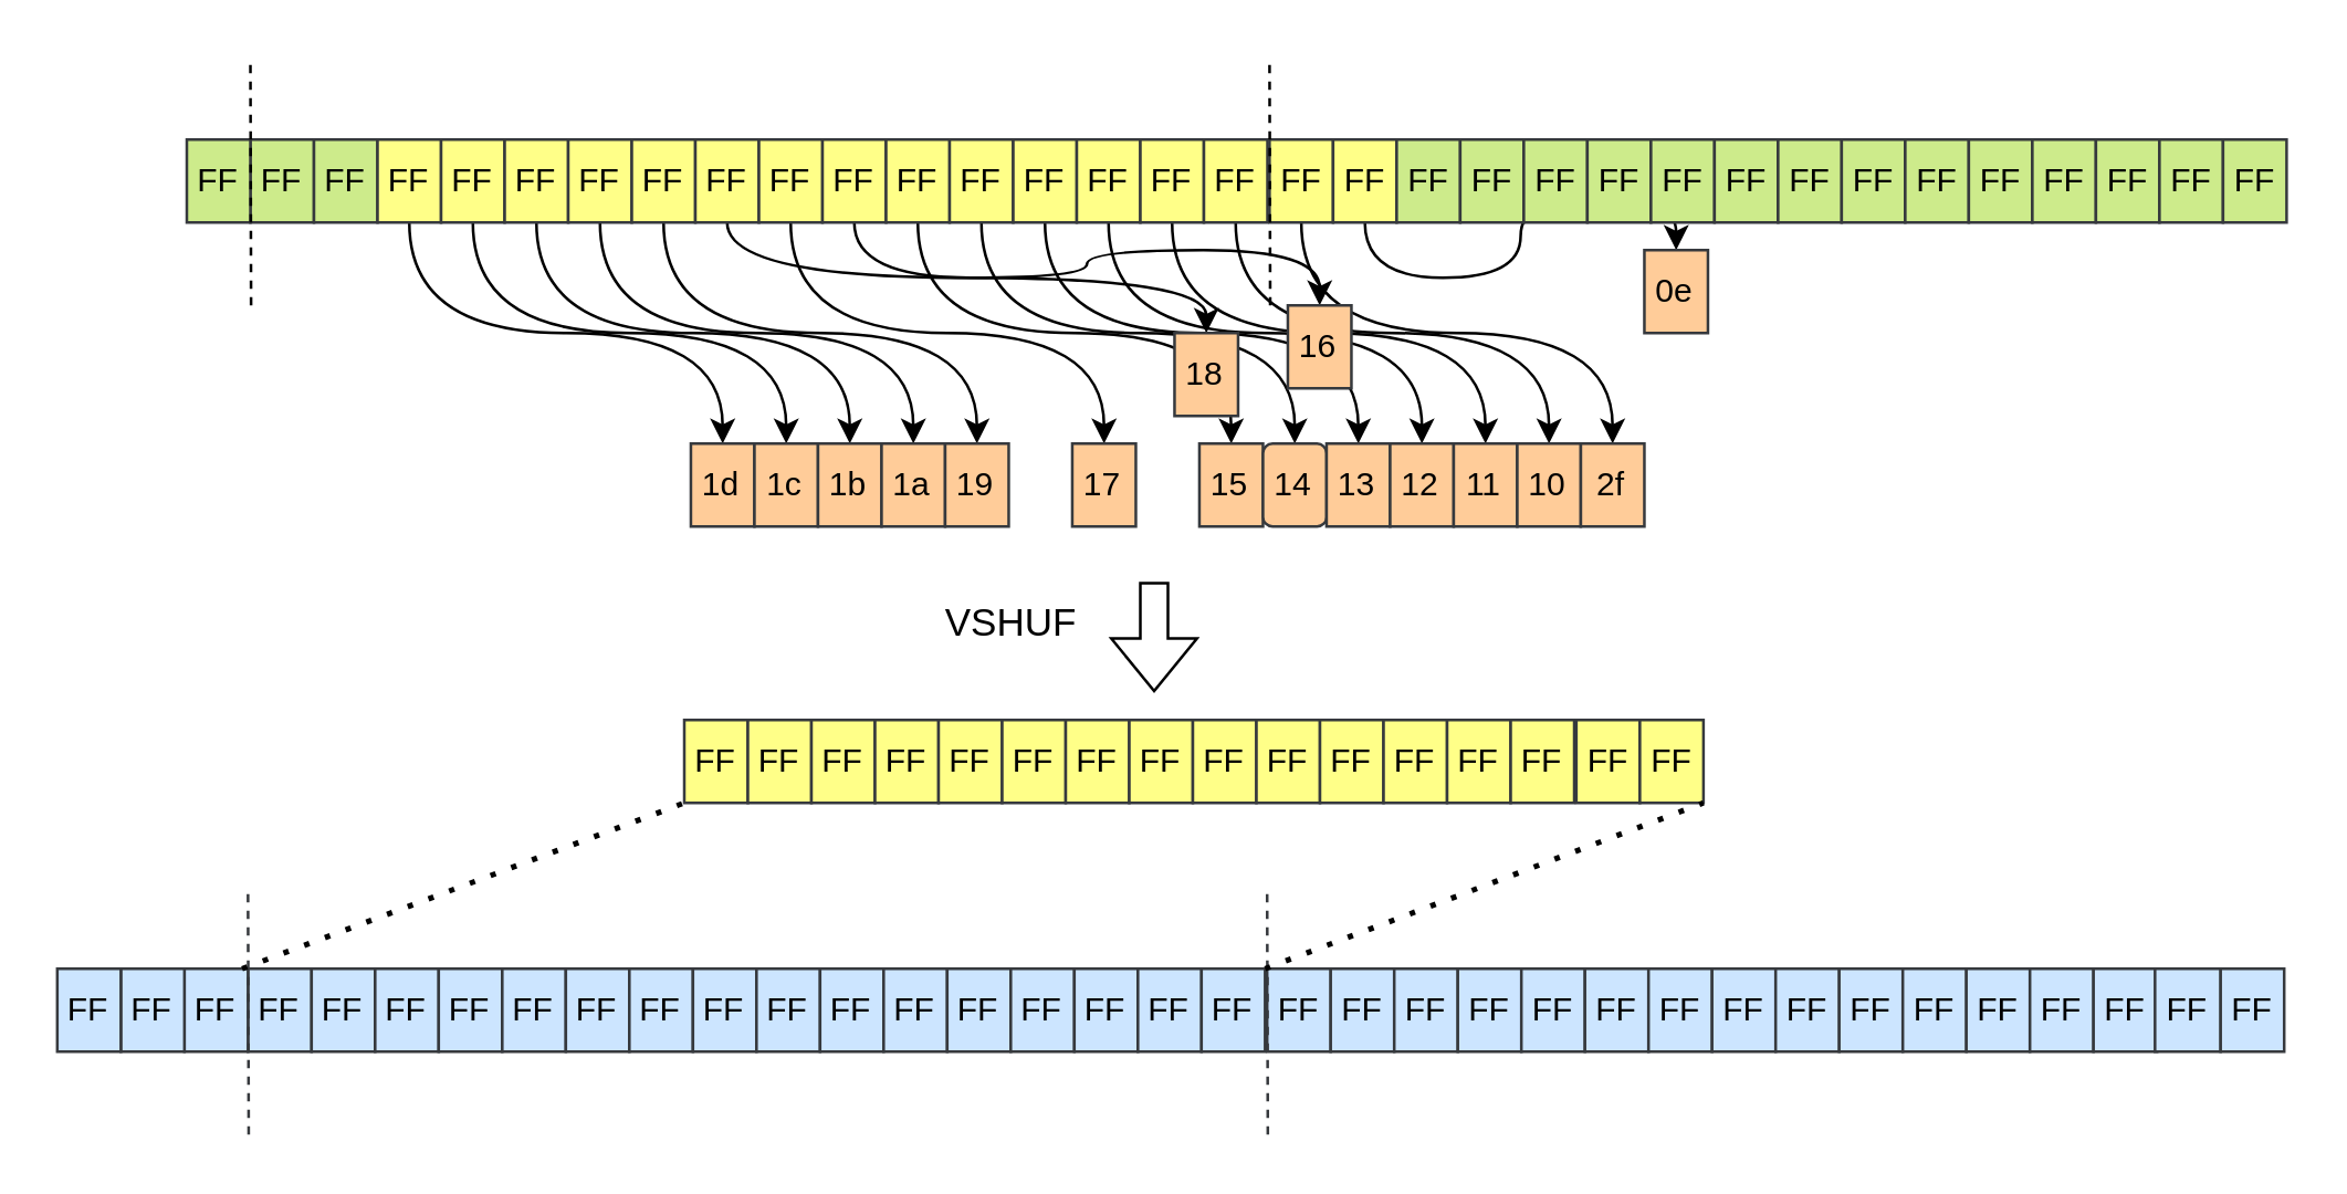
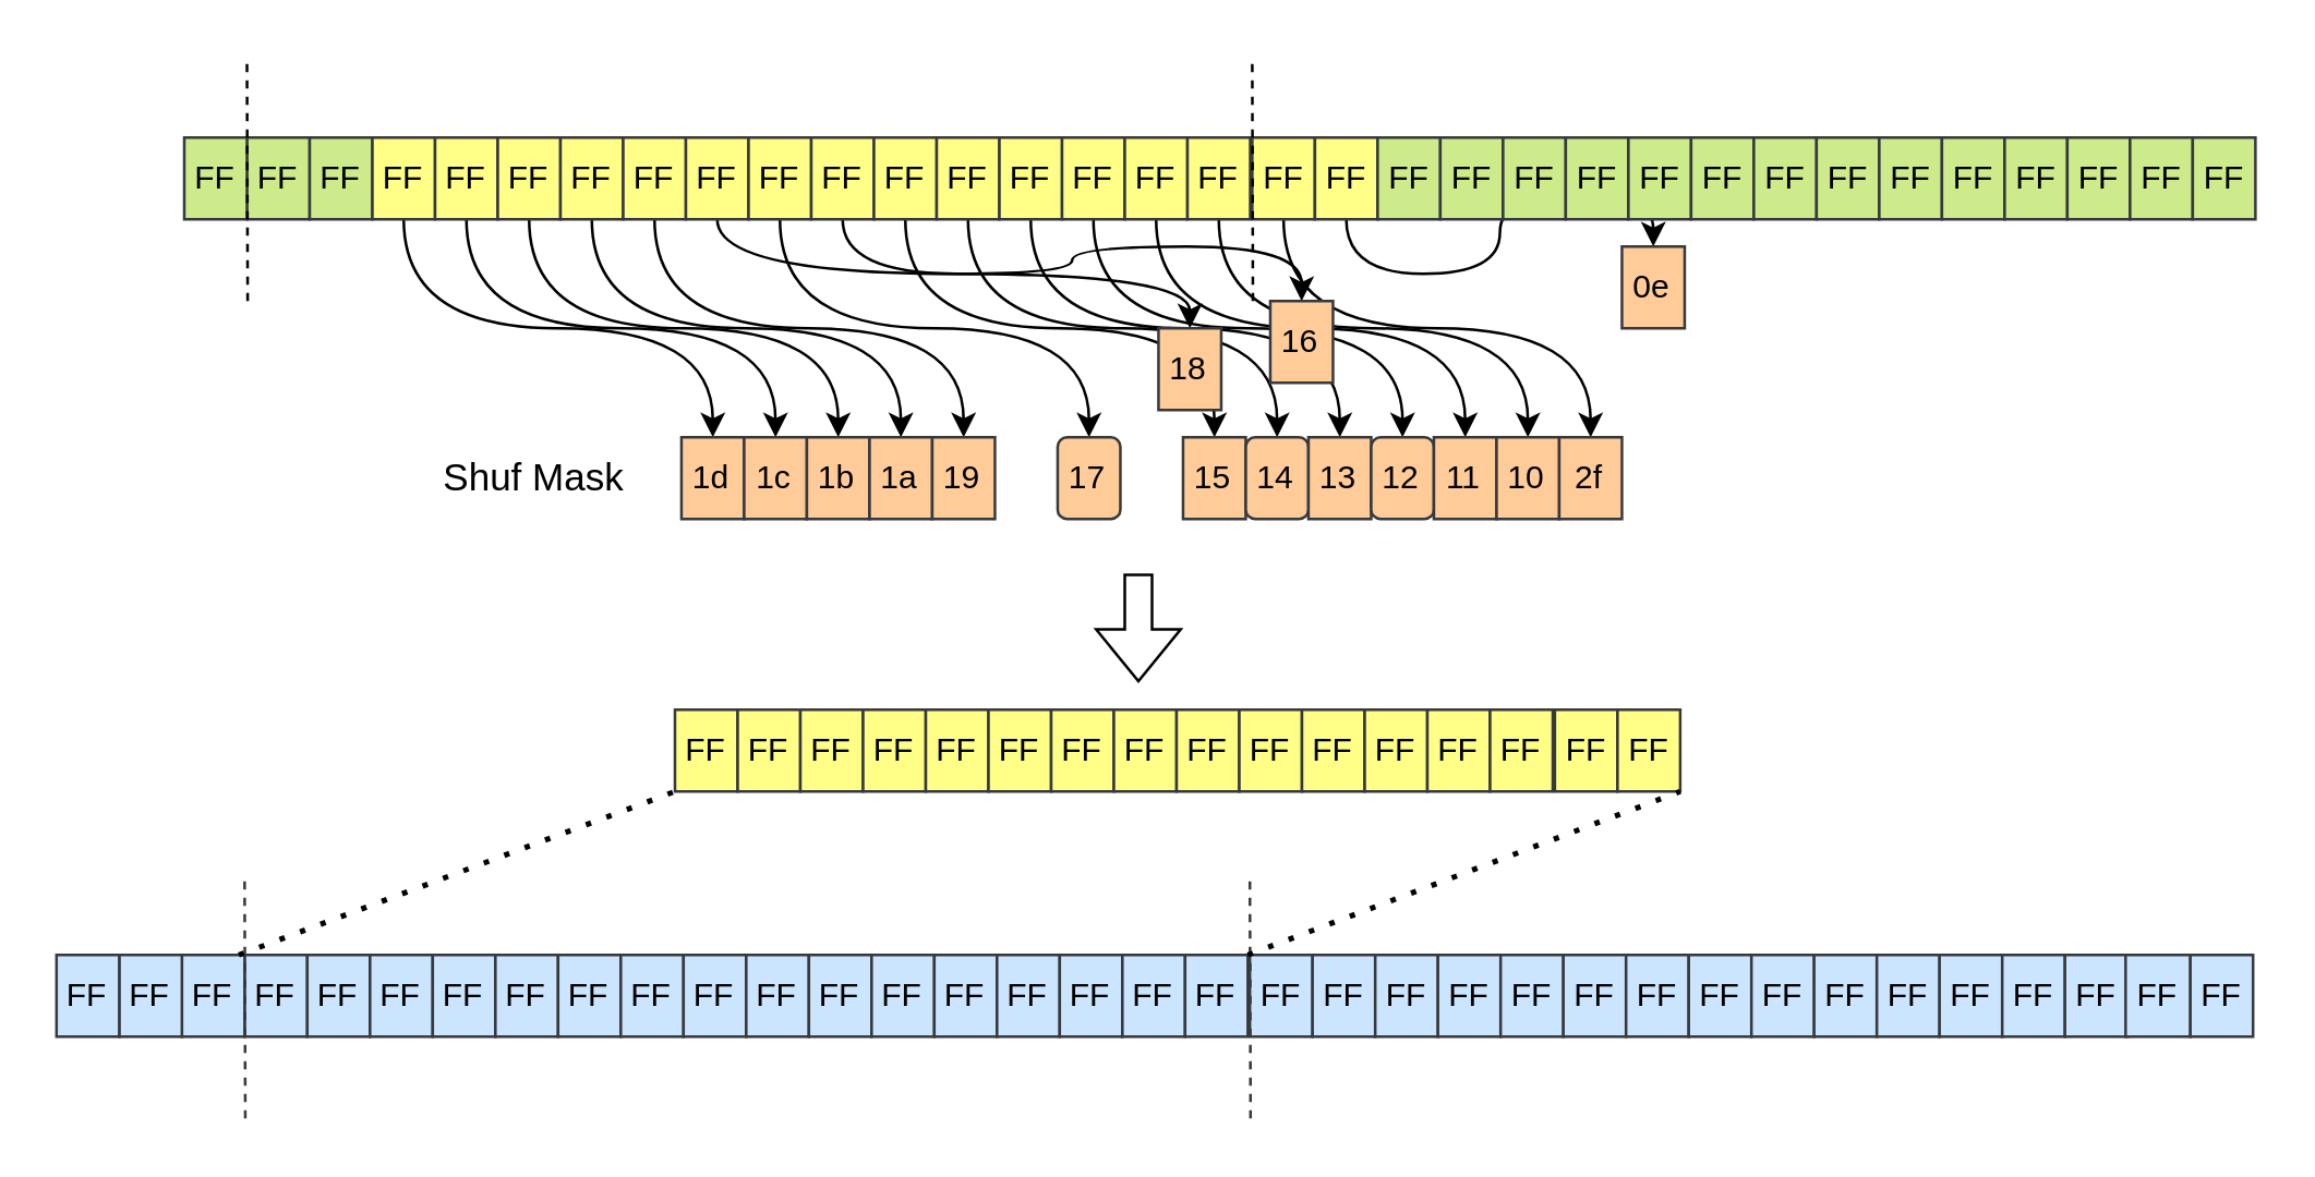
+ <mxCell id="106" value="Shuf Mask" style="text;html=1;align=center;verticalAlign=middle;resizable=0;points=[];autosize=1;strokeColor=none;fillColor=none;fontSize=14;" vertex="1" parent="1"><mxGeometry x="150.13" y="160" width="90" height="30" as="geometry" /></mxCell>
- <mxCell id="96" value="17" style="rounded=0;whiteSpace=wrap;html=1;fillColor=#ffcc99;strokeColor=#36393d;" vertex="1" parent="1"><mxGeometry x="387.38" y="160" width="23" height="30" as="geometry" /></mxCell>
+ <mxCell id="96" value="17" style="whiteSpace=wrap;html=1;fillColor=#ffcc99;strokeColor=#36393d;rounded=1;" vertex="1" parent="1"><mxGeometry x="387.38" y="160" width="23" height="30" as="geometry" /></mxCell>
- <mxCell id="101" value="12" style="rounded=0;whiteSpace=wrap;html=1;fillColor=#ffcc99;strokeColor=#36393d;" vertex="1" parent="1"><mxGeometry x="502.38" y="160" width="23" height="30" as="geometry" /></mxCell>
+ <mxCell id="101" value="12" style="whiteSpace=wrap;html=1;fillColor=#ffcc99;strokeColor=#36393d;rounded=1;" vertex="1" parent="1"><mxGeometry x="502.38" y="160" width="23" height="30" as="geometry" /></mxCell>
- <mxCell id="108" value="VSHUF" style="text;html=1;align=center;verticalAlign=middle;resizable=0;points=[];autosize=1;strokeColor=none;fillColor=none;fontSize=14;" vertex="1" parent="1"><mxGeometry x="329.75" y="210" width="70" height="30" as="geometry" /></mxCell>
